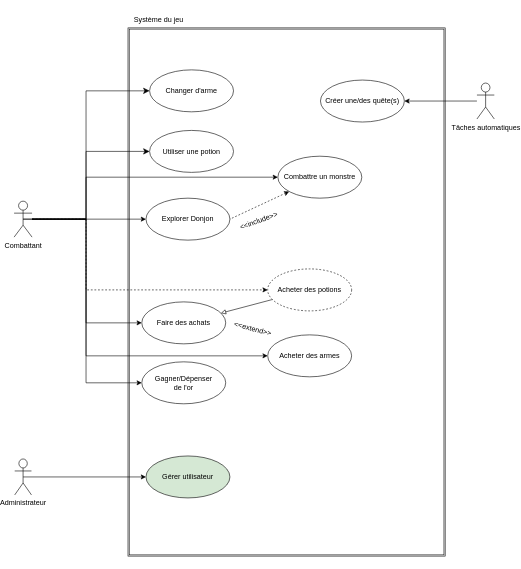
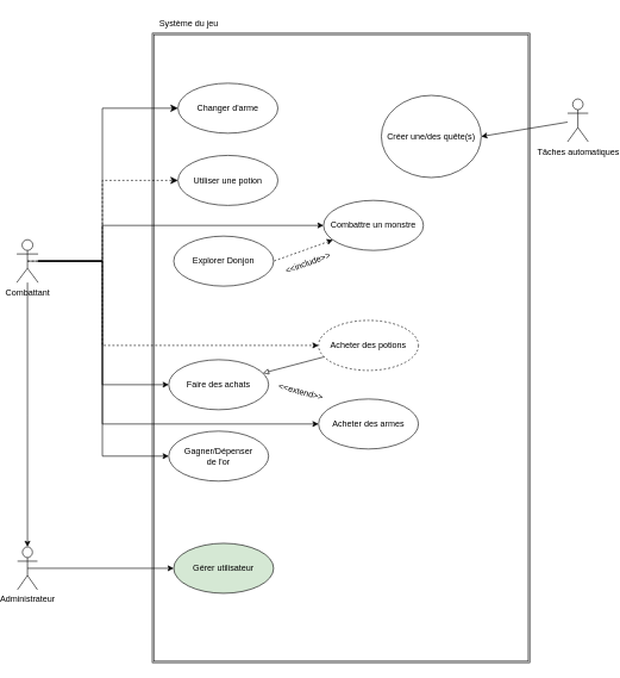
- <mxCell id="24" value="Créer une/des quête(s)" style="ellipse;whiteSpace=wrap;html=1;strokeWidth=1;" parent="1" vertex="1"><mxGeometry x="531" y="133" width="140" height="70" as="geometry" /></mxCell>
+ <mxCell id="24" value="Créer une/des quête(s)" style="ellipse;whiteSpace=wrap;html=1;strokeWidth=1;" parent="1" vertex="1"><mxGeometry x="531" y="133" width="140" height="115" as="geometry" /></mxCell>
- <mxCell id="22" value="" style="edgeStyle=elbowEdgeStyle;elbow=horizontal;endArrow=classic;html=1;rounded=0;endSize=8;startSize=8;entryX=0;entryY=0.5;entryDx=0;entryDy=0;exitX=0.5;exitY=0.5;exitDx=0;exitDy=0;exitPerimeter=0;" parent="1" source="9" target="25" edge="1"><mxGeometry width="50" height="50" relative="1" as="geometry"><mxPoint x="30" y="370" as="sourcePoint" /><mxPoint x="246" y="251" as="targetPoint" /><Array as="points"><mxPoint x="140" y="260" /></Array></mxGeometry></mxCell>
+ <mxCell id="22" value="" style="edgeStyle=elbowEdgeStyle;elbow=horizontal;endArrow=classic;html=1;rounded=0;endSize=8;startSize=8;entryX=0;entryY=0.5;entryDx=0;entryDy=0;exitX=0.5;exitY=0.5;exitDx=0;exitDy=0;exitPerimeter=0;dashed=1;" parent="1" source="9" target="25" edge="1"><mxGeometry width="50" height="50" relative="1" as="geometry"><mxPoint x="30" y="370" as="sourcePoint" /><mxPoint x="246" y="251" as="targetPoint" /><Array as="points"><mxPoint x="140" y="260" /></Array></mxGeometry></mxCell>
- <mxCell id="14" value="Combattre un monstre" style="ellipse;whiteSpace=wrap;html=1;" parent="1" vertex="1"><mxGeometry x="460" y="260" width="140" height="70" as="geometry" /></mxCell>
+ <mxCell id="14" value="Combattre un monstre" style="ellipse;whiteSpace=wrap;html=1;" parent="1" vertex="1"><mxGeometry x="450" y="280" width="140" height="70" as="geometry" /></mxCell>
- <mxCell id="4" style="edgeStyle=elbowEdgeStyle;rounded=0;html=1;entryX=0;entryY=0.5;entryDx=0;entryDy=0;" parent="1" source="9" target="11" edge="1"><mxGeometry relative="1" as="geometry" /></mxCell>
+ <mxCell id="4" style="edgeStyle=elbowEdgeStyle;rounded=0;html=1;" parent="1" source="9" target="29" edge="1"><mxGeometry relative="1" as="geometry" /></mxCell>
